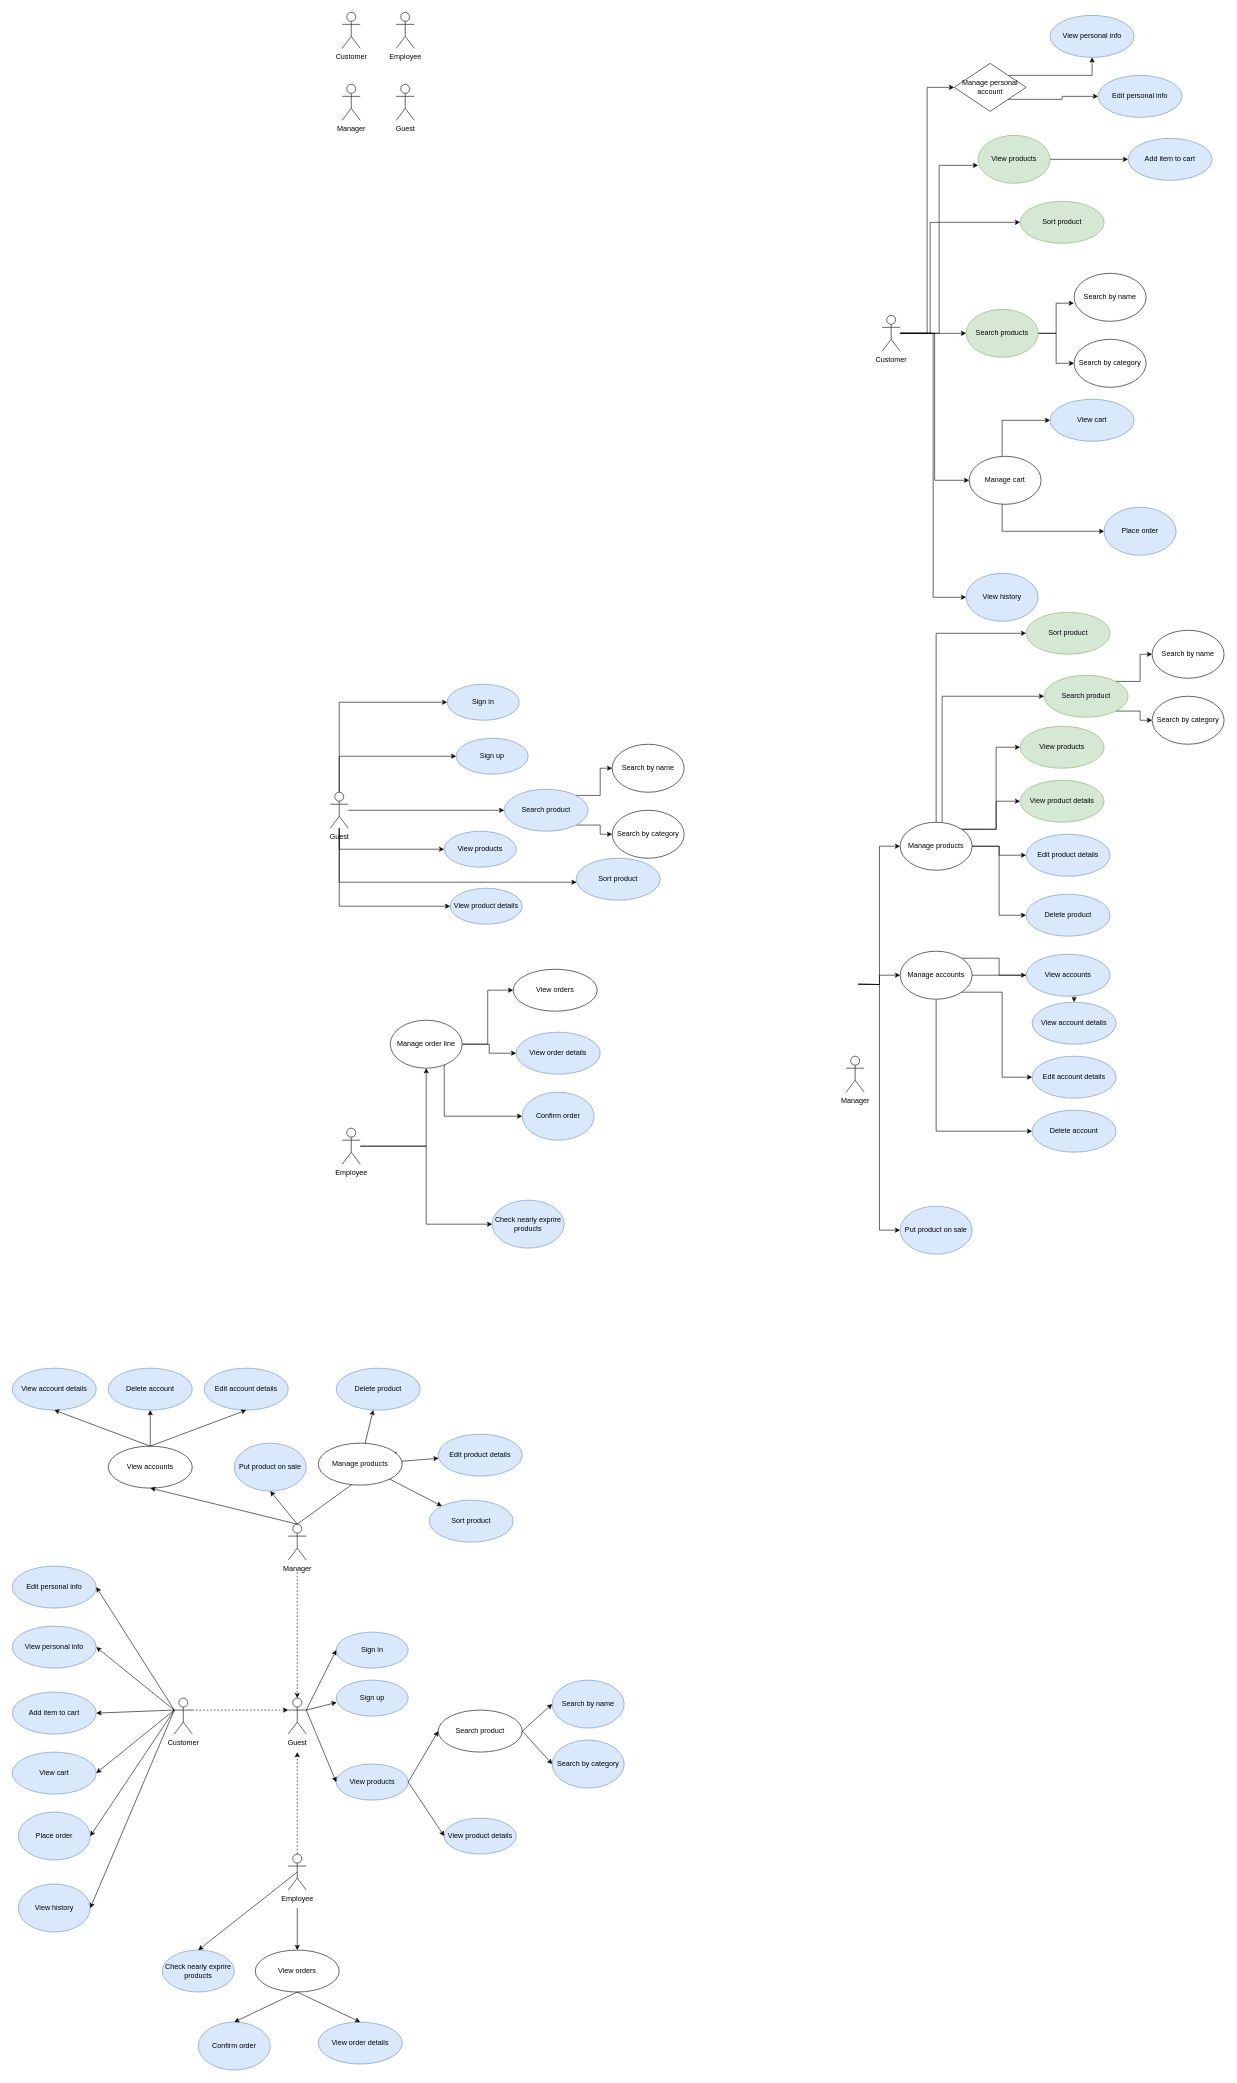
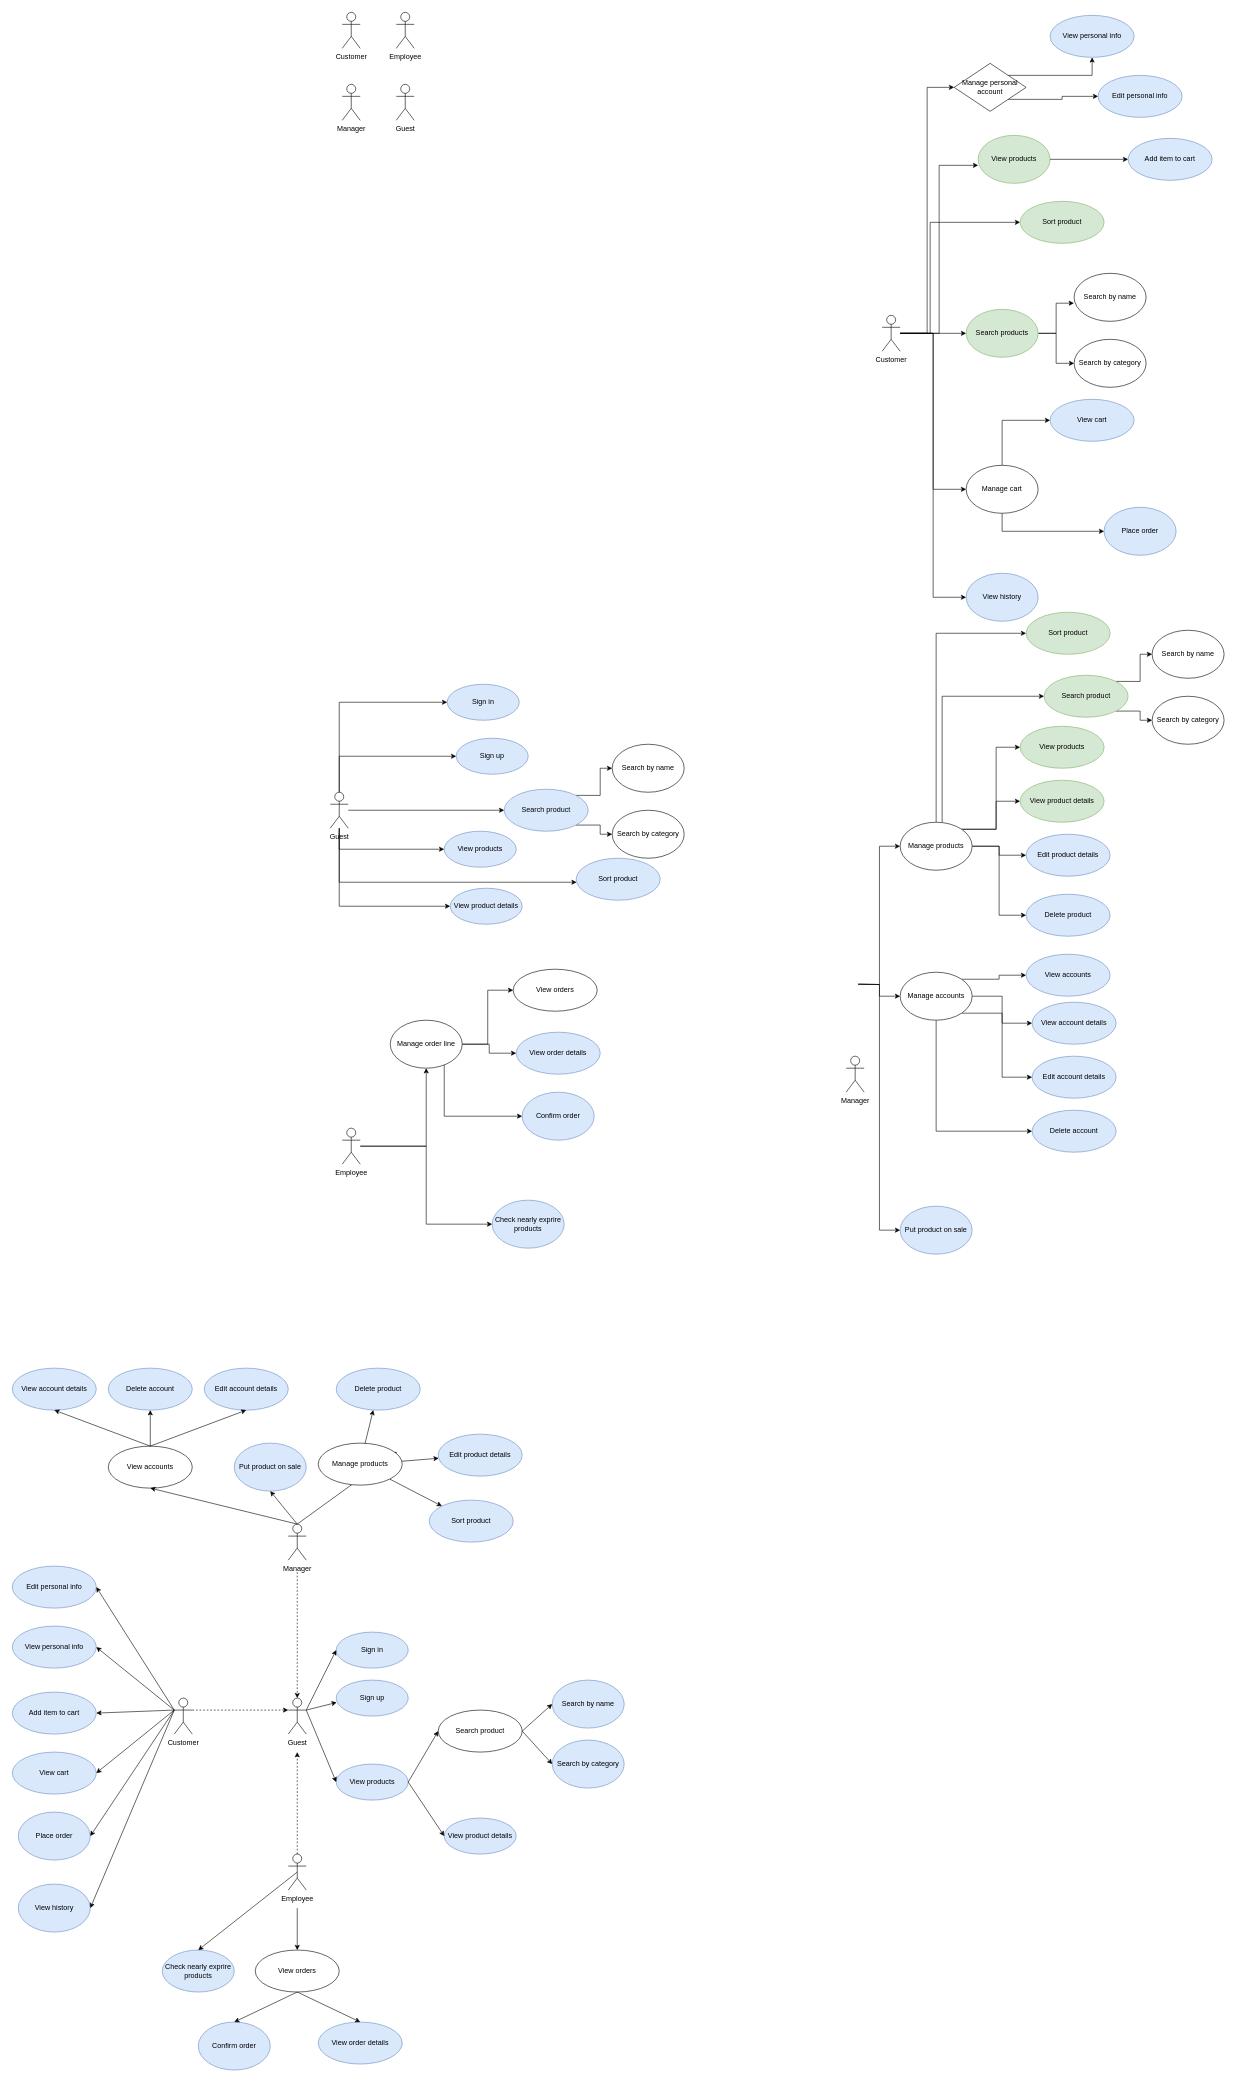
- <mxCell id="27" value="Manage cart" style="ellipse;whiteSpace=wrap;html=1;" parent="1" vertex="1"><mxGeometry x="1615" y="760" width="120" height="80" as="geometry" /></mxCell>
+ <mxCell id="27" value="Manage cart" style="ellipse;whiteSpace=wrap;html=1;" parent="1" vertex="1"><mxGeometry x="1610" y="775" width="120" height="80" as="geometry" /></mxCell>
- <mxCell id="50" value="Manage accounts" style="ellipse;whiteSpace=wrap;html=1;" parent="1" vertex="1"><mxGeometry x="1500" y="1585" width="120" height="80" as="geometry" /></mxCell>
+ <mxCell id="50" value="Manage accounts" style="ellipse;whiteSpace=wrap;html=1;" parent="1" vertex="1"><mxGeometry x="1500" y="1620" width="120" height="80" as="geometry" /></mxCell>
